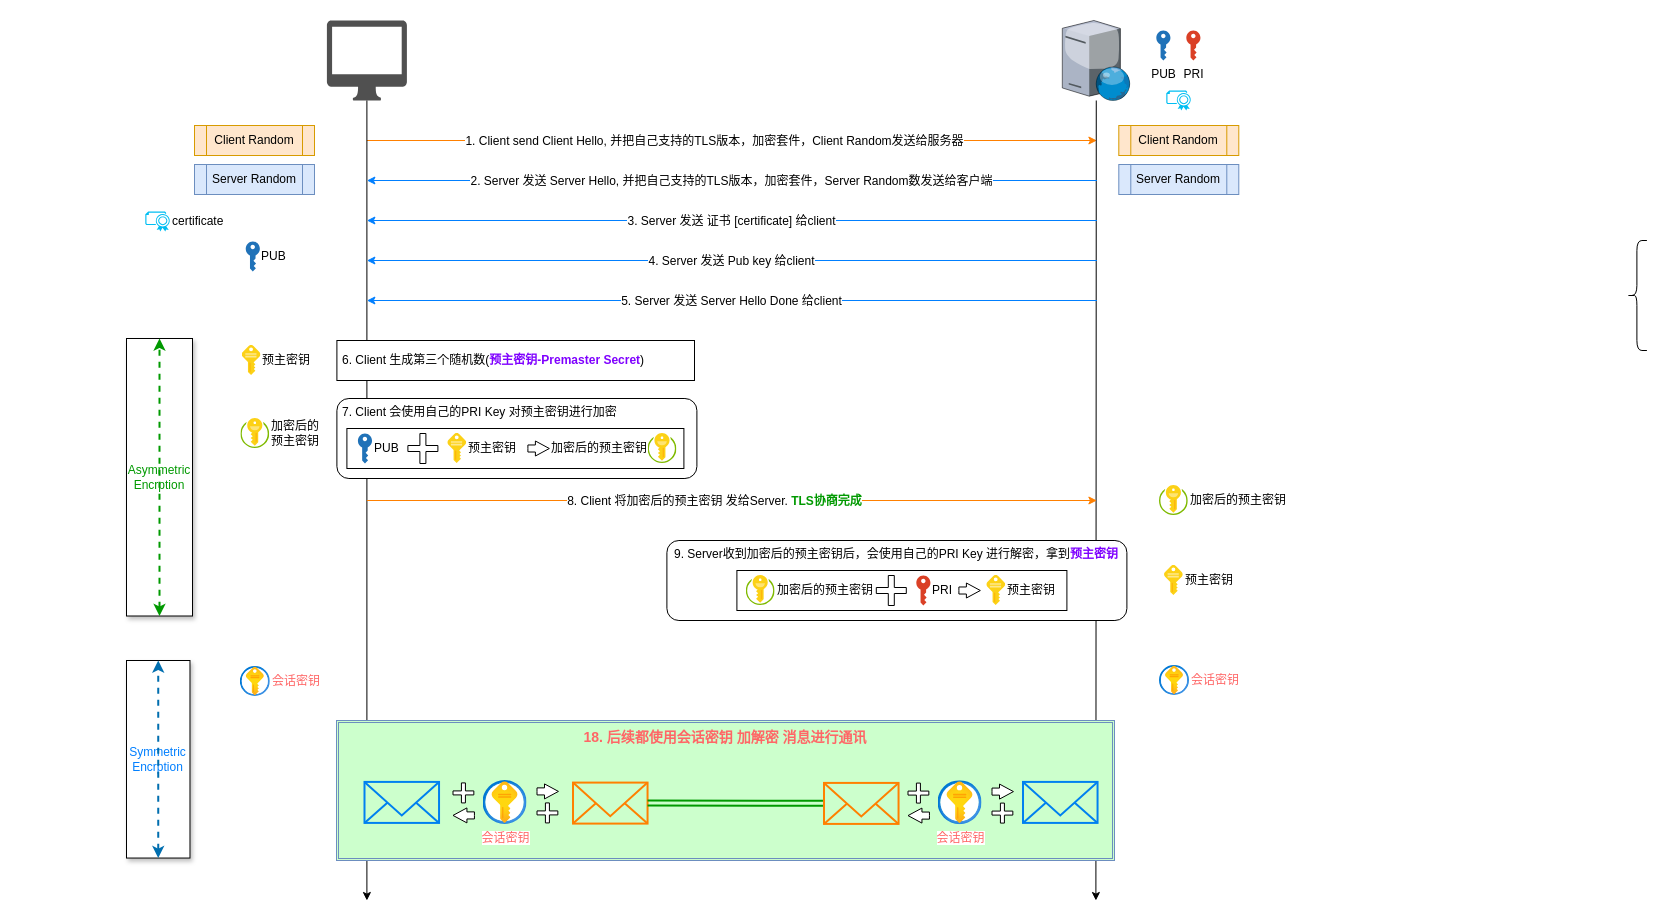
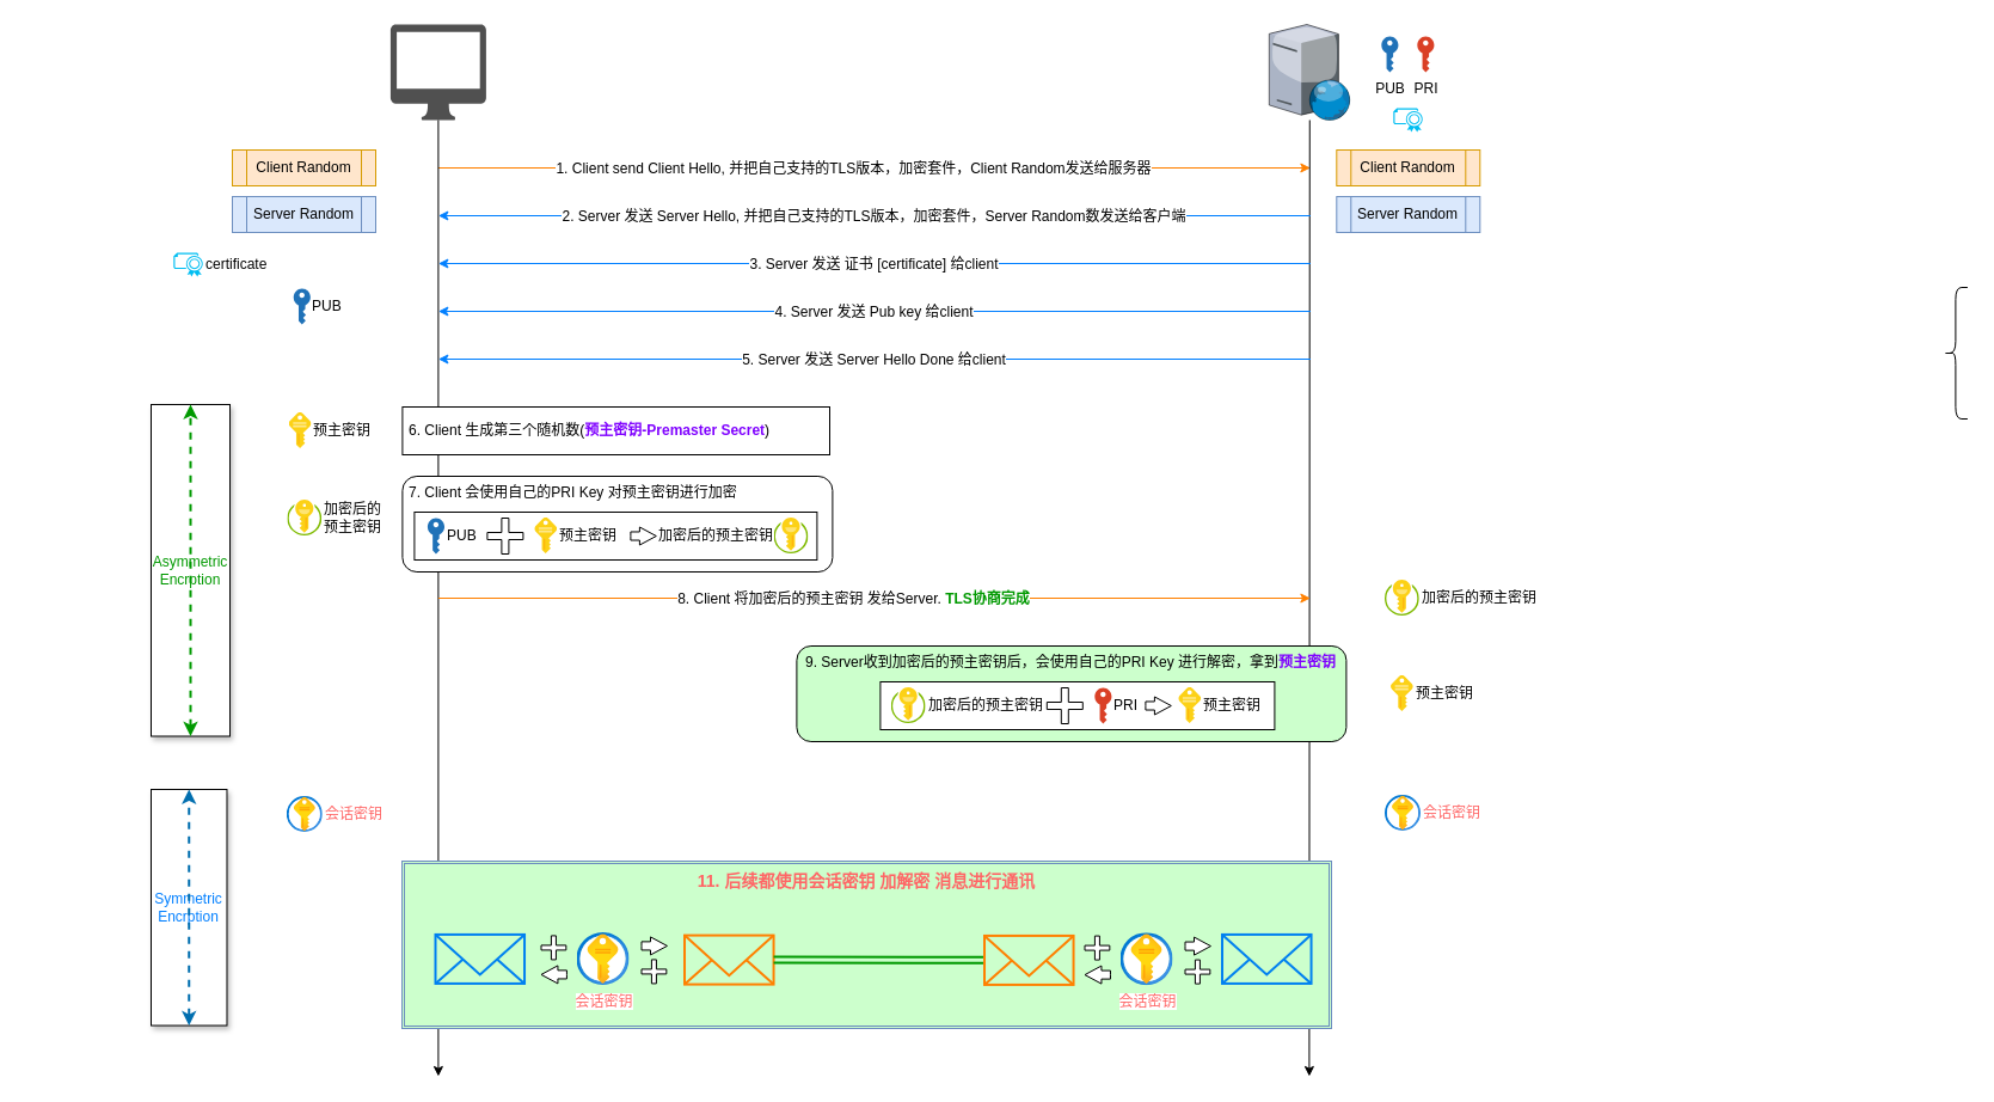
- <mxCell id="28" value="9. Server收到加密后的预主密钥后，会使用自己的PRI Key 进行解密，拿到&lt;b&gt;&lt;font color=&quot;#7f00ff&quot;&gt;预主密钥&lt;/font&gt;&lt;/b&gt;" style="rounded=1;whiteSpace=wrap;html=1;fontSize=12;verticalAlign=top;" vertex="1" parent="1"><mxGeometry x="666.4" y="540" width="460" height="80" as="geometry" /></mxCell>
+ <mxCell id="28" value="9. Server收到加密后的预主密钥后，会使用自己的PRI Key 进行解密，拿到&lt;b&gt;&lt;font color=&quot;#7f00ff&quot;&gt;预主密钥&lt;/font&gt;&lt;/b&gt;" style="rounded=1;whiteSpace=wrap;html=1;fontSize=12;verticalAlign=top;fillColor=#ccffcc;" vertex="1" parent="1"><mxGeometry x="666.4" y="540" width="460" height="80" as="geometry" /></mxCell>
- <mxCell id="51" value="18. 后续都使用会话密钥 加解密 消息进行通讯" style="shape=ext;double=1;rounded=0;whiteSpace=wrap;html=1;shadow=0;glass=0;fontSize=14;fontColor=#FF6666;strokeColor=#6C8EBF;fillColor=#CCFFCC;verticalAlign=top;fontStyle=1" vertex="1" parent="1"><mxGeometry x="336" y="720" width="778" height="140" as="geometry" /></mxCell>
+ <mxCell id="51" value="11. 后续都使用会话密钥 加解密 消息进行通讯" style="shape=ext;double=1;rounded=0;whiteSpace=wrap;html=1;shadow=0;glass=0;fontSize=14;fontColor=#FF6666;strokeColor=#6C8EBF;fillColor=#CCFFCC;verticalAlign=top;fontStyle=1" vertex="1" parent="1"><mxGeometry x="336" y="720" width="778" height="140" as="geometry" /></mxCell>
